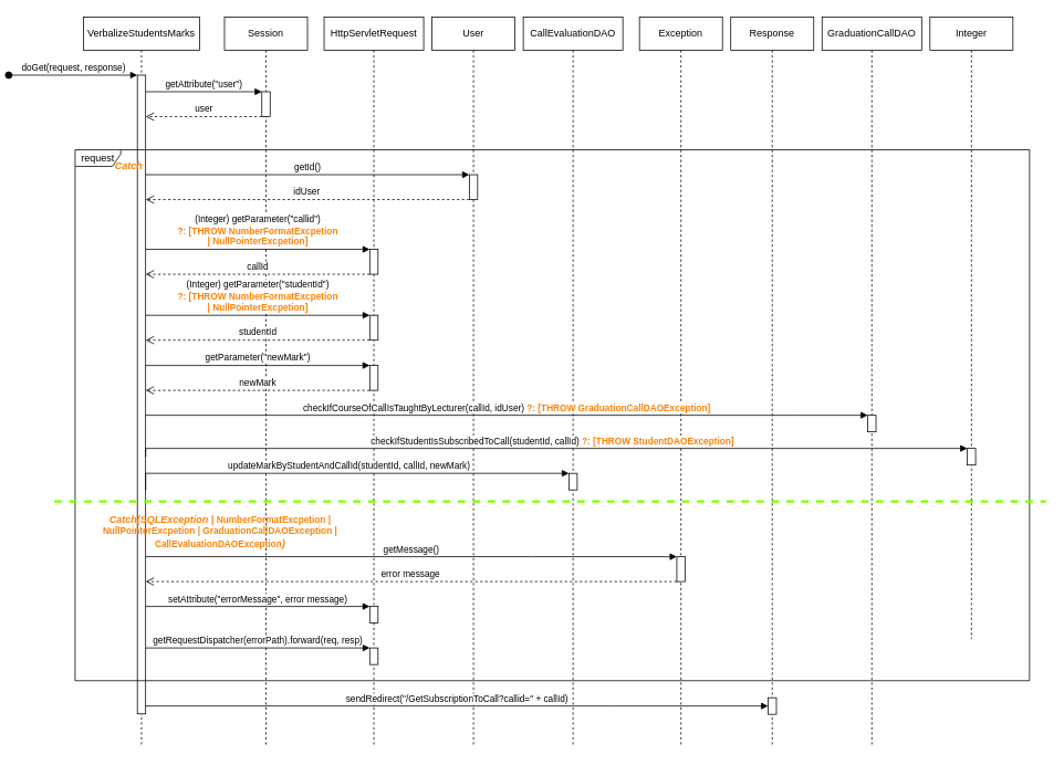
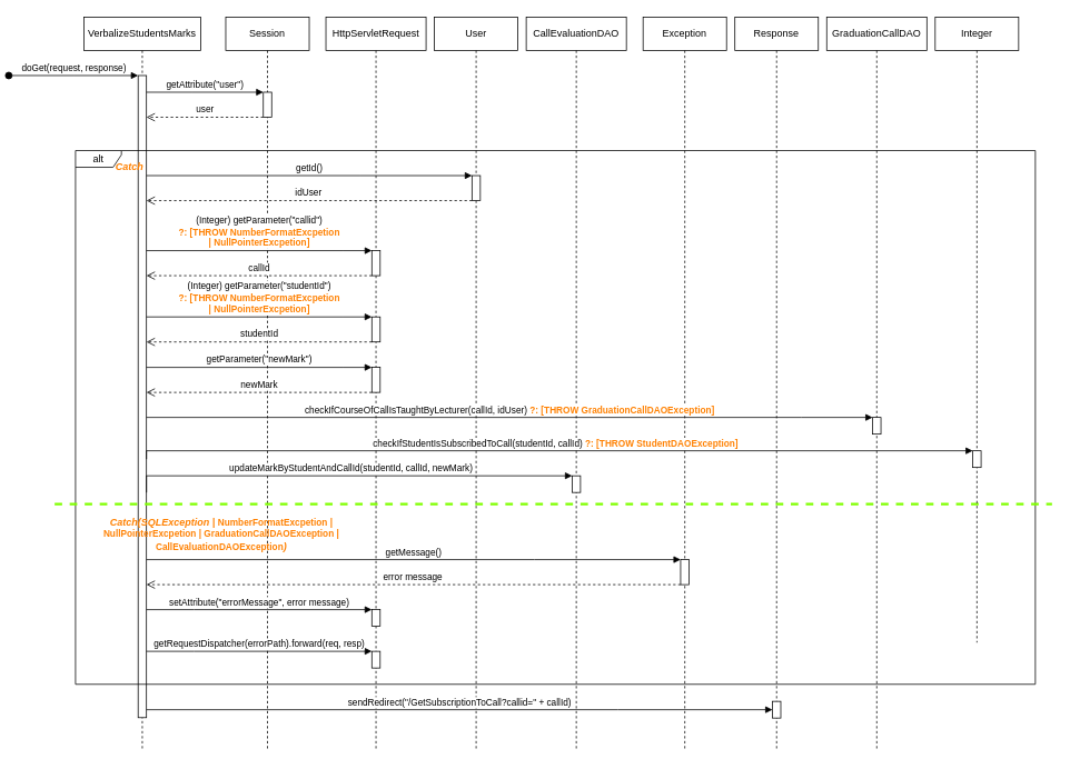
- <mxCell id="33" value="request" style="shape=umlFrame;whiteSpace=wrap;html=1;pointerEvents=0;width=55;height=20;" vertex="1" parent="1"><mxGeometry x="45" y="180" width="1150" height="640" as="geometry" /></mxCell>
+ <mxCell id="33" value="alt" style="shape=umlFrame;whiteSpace=wrap;html=1;pointerEvents=0;width=55;height=20;" vertex="1" parent="1"><mxGeometry x="45" y="180" width="1150" height="640" as="geometry" /></mxCell>
